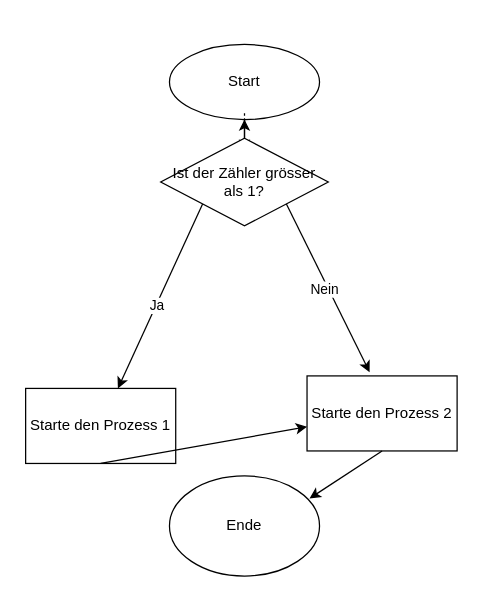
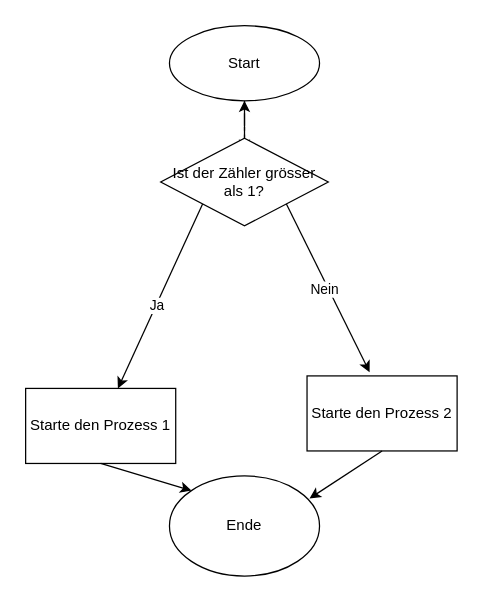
- <mxCell id="2" value="Start" style="ellipse;whiteSpace=wrap;html=1;" vertex="1" parent="1"><mxGeometry x="135" y="35" width="120" height="60" as="geometry" /></mxCell>
+ <mxCell id="2" value="Start" style="ellipse;whiteSpace=wrap;html=1;" vertex="1" parent="1"><mxGeometry x="135" y="20" width="120" height="60" as="geometry" /></mxCell>
- <mxCell id="13" value="" style="endArrow=classic;html=1;rounded=0;exitX=0.5;exitY=1;exitDx=0;exitDy=0;" edge="1" parent="1" source="10" target="11"><mxGeometry width="50" height="50" relative="1" as="geometry"><mxPoint x="205" y="410" as="sourcePoint" /><mxPoint x="255" y="360" as="targetPoint" /></mxGeometry></mxCell>
+ <mxCell id="13" value="" style="endArrow=classic;html=1;rounded=0;exitX=0.5;exitY=1;exitDx=0;exitDy=0;entryX=0;entryY=0;entryDx=0;entryDy=0;" edge="1" parent="1" source="10" target="12"><mxGeometry width="50" height="50" relative="1" as="geometry"><mxPoint x="205" y="410" as="sourcePoint" /><mxPoint x="255" y="360" as="targetPoint" /></mxGeometry></mxCell>
